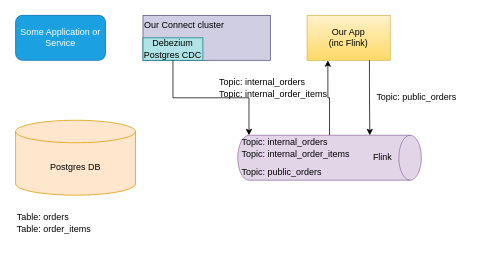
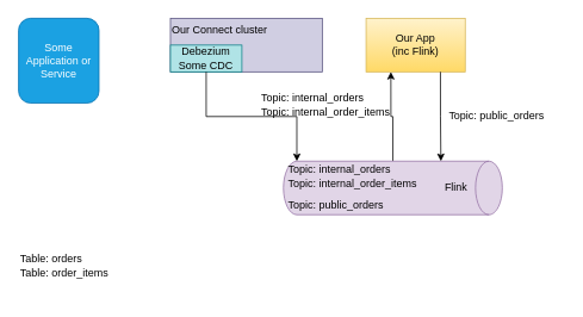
- <mxCell id="3" value="Some Application or Service" style="rounded=1;whiteSpace=wrap;html=1;fillColor=#1ba1e2;fontColor=#ffffff;strokeColor=#006EAF;" vertex="1" parent="1"><mxGeometry x="20" y="20" width="120" height="60" as="geometry" /></mxCell>
+ <mxCell id="3" value="Some Application or Service" style="rounded=1;whiteSpace=wrap;html=1;fillColor=#1ba1e2;fontColor=#ffffff;strokeColor=#006EAF;" vertex="1" parent="1"><mxGeometry x="20" y="20" width="90" height="95" as="geometry" /></mxCell>
- <mxCell id="5" value="Debezium Postgres CDC" style="rounded=0;whiteSpace=wrap;html=1;fillColor=#b0e3e6;strokeColor=#0e8088;" vertex="1" parent="1"><mxGeometry x="190" y="50" width="80" height="30" as="geometry" /></mxCell>
+ <mxCell id="5" value="Debezium Some CDC" style="rounded=0;whiteSpace=wrap;html=1;fillColor=#b0e3e6;strokeColor=#0e8088;" vertex="1" parent="1"><mxGeometry x="190" y="50" width="80" height="30" as="geometry" /></mxCell>
- <mxCell id="2" value="Postgres DB" style="shape=cylinder3;whiteSpace=wrap;html=1;boundedLbl=1;backgroundOutline=1;size=15;fillColor=#ffe6cc;strokeColor=#d79b00;" vertex="1" parent="1"><mxGeometry x="20" y="160" width="160" height="100" as="geometry" /></mxCell>
